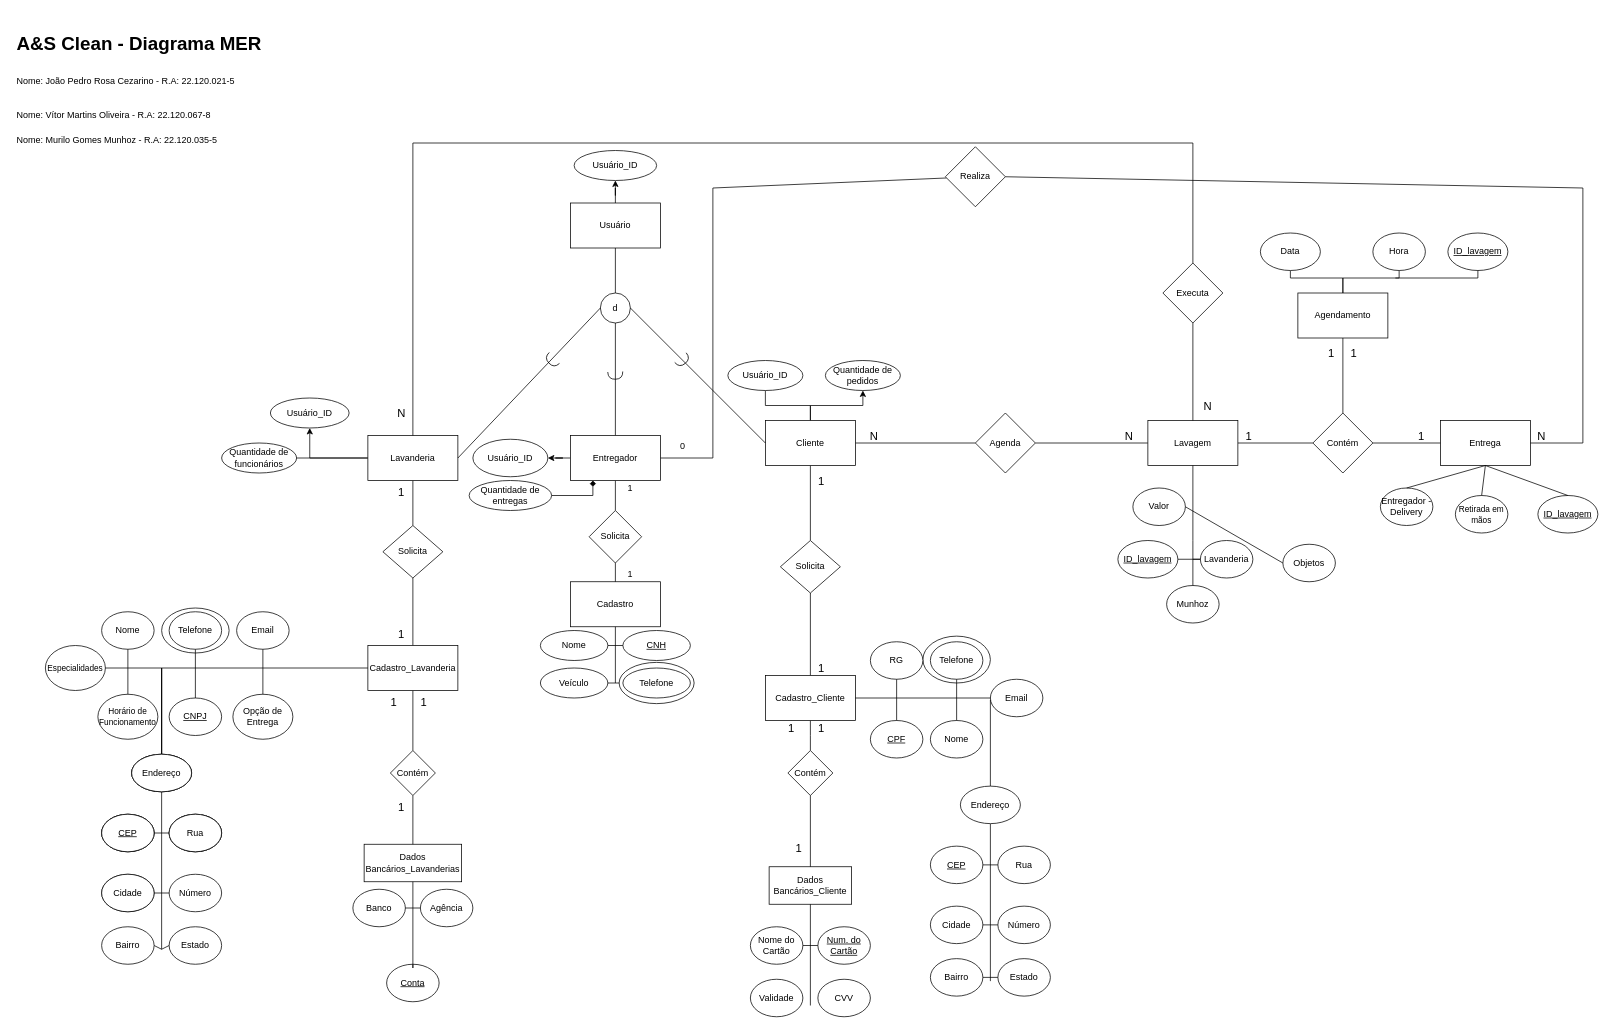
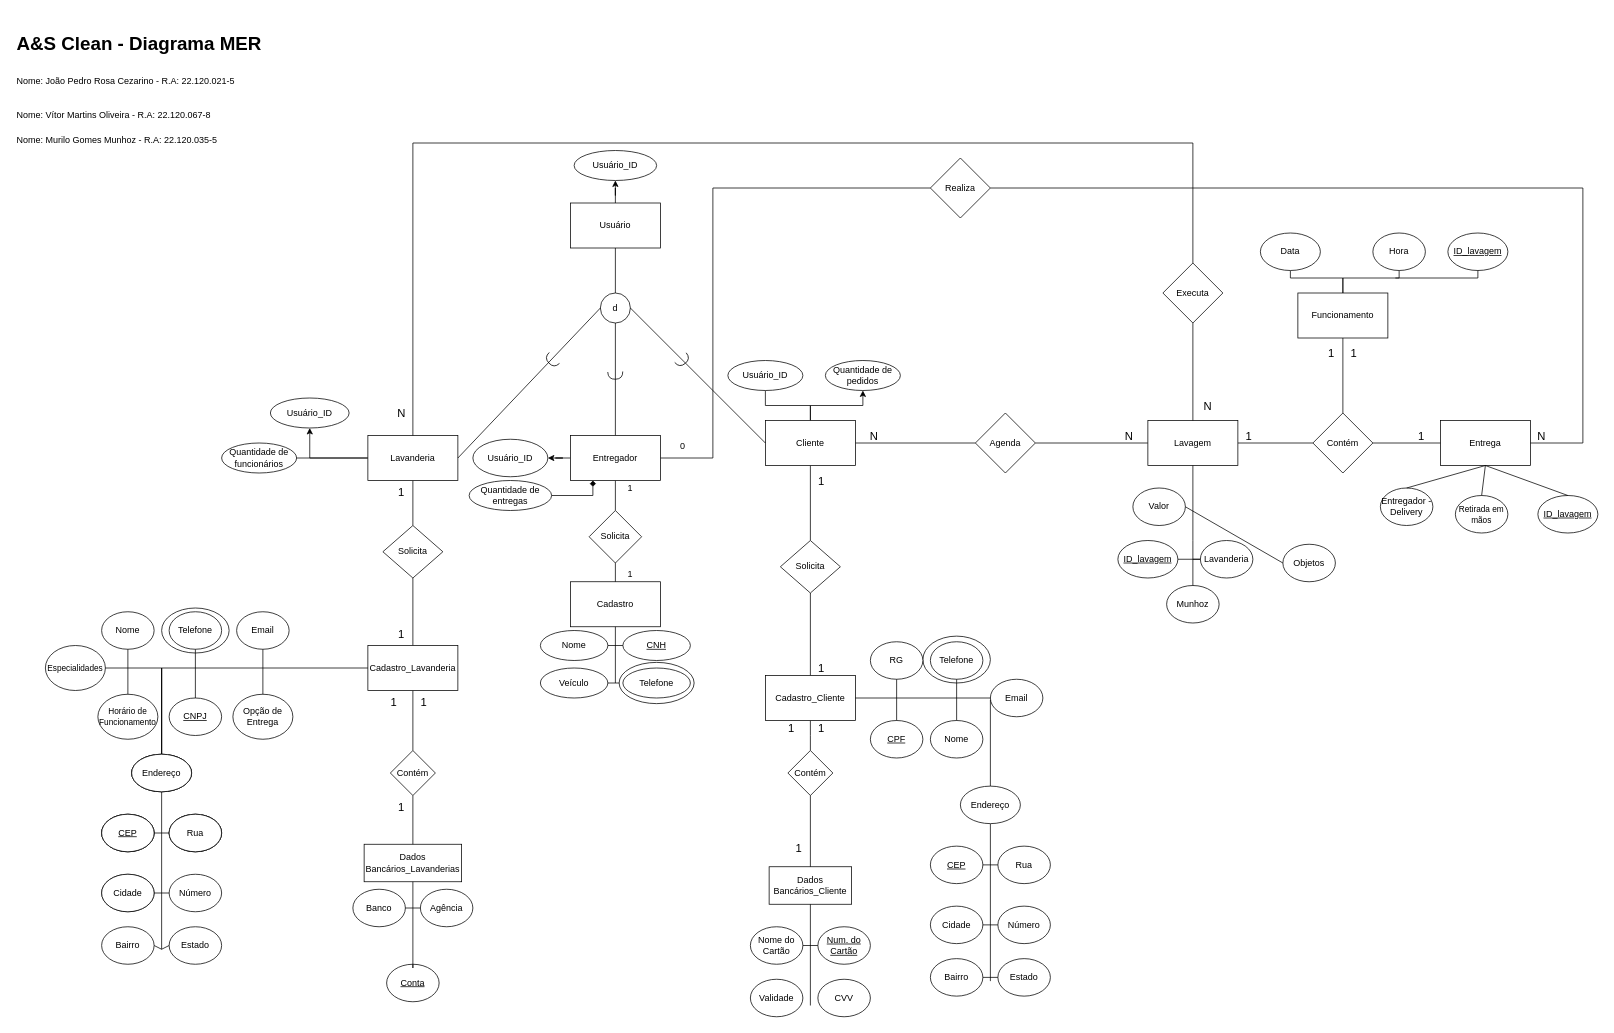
- <mxCell id="134" value="Realiza" style="rhombus;whiteSpace=wrap;html=1;" parent="1" vertex="1"><mxGeometry x="1260" y="195" width="80" height="80" as="geometry" /></mxCell>
+ <mxCell id="134" value="Realiza" style="rhombus;whiteSpace=wrap;html=1;" parent="1" vertex="1"><mxGeometry x="1240" y="210" width="80" height="80" as="geometry" /></mxCell>
- <mxCell id="97" value="Agendamento" style="rounded=0;whiteSpace=wrap;html=1;" parent="1" vertex="1"><mxGeometry x="1730" y="390" width="120" height="60" as="geometry" /></mxCell>
+ <mxCell id="97" value="Funcionamento" style="rounded=0;whiteSpace=wrap;html=1;" parent="1" vertex="1"><mxGeometry x="1730" y="390" width="120" height="60" as="geometry" /></mxCell>
